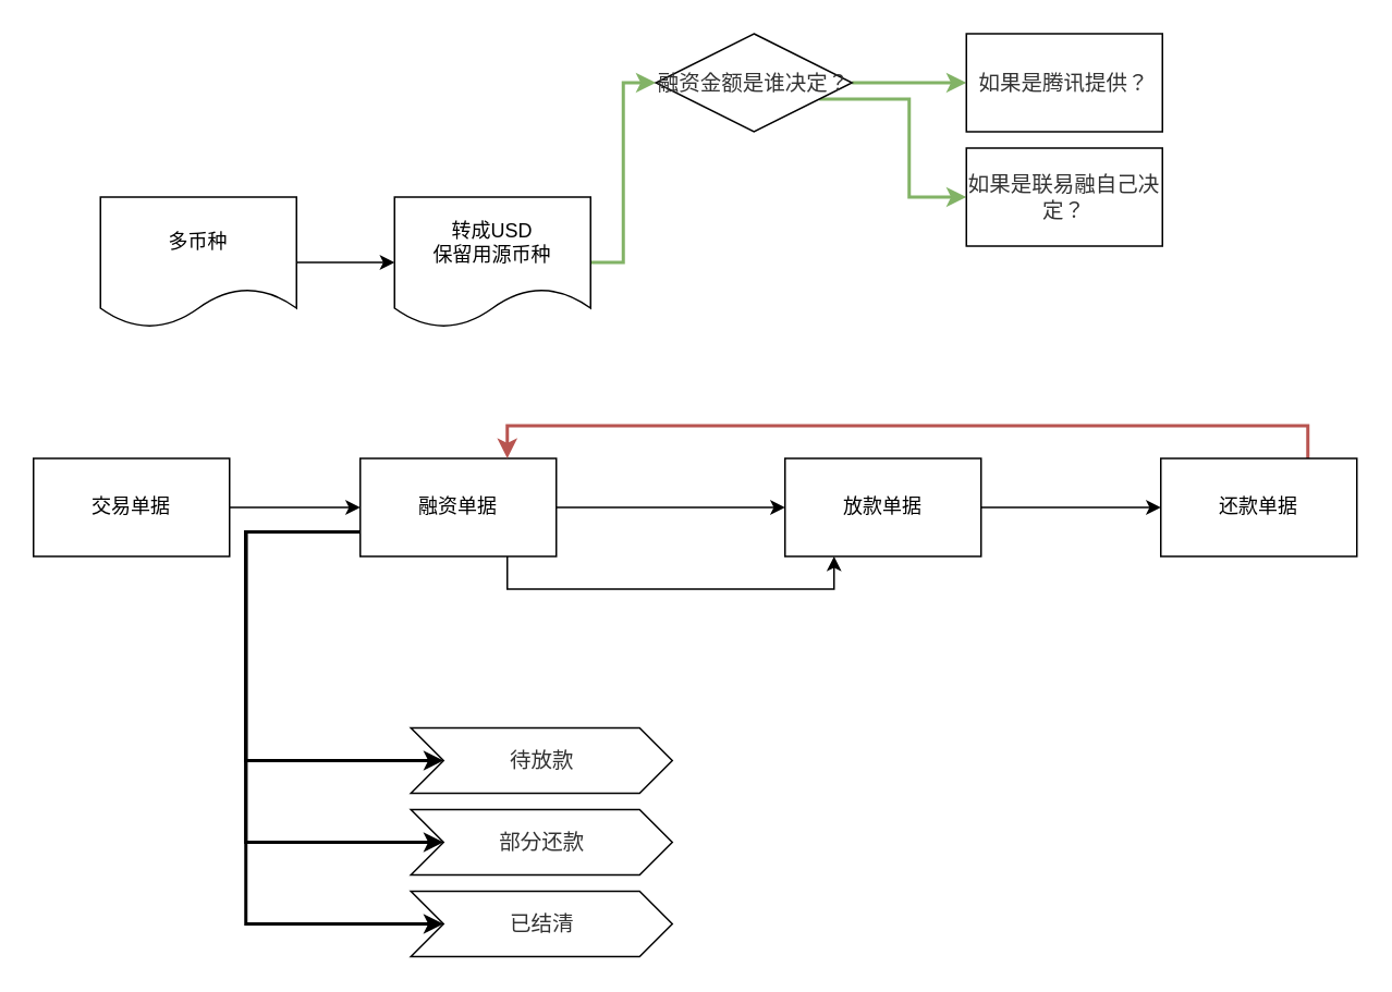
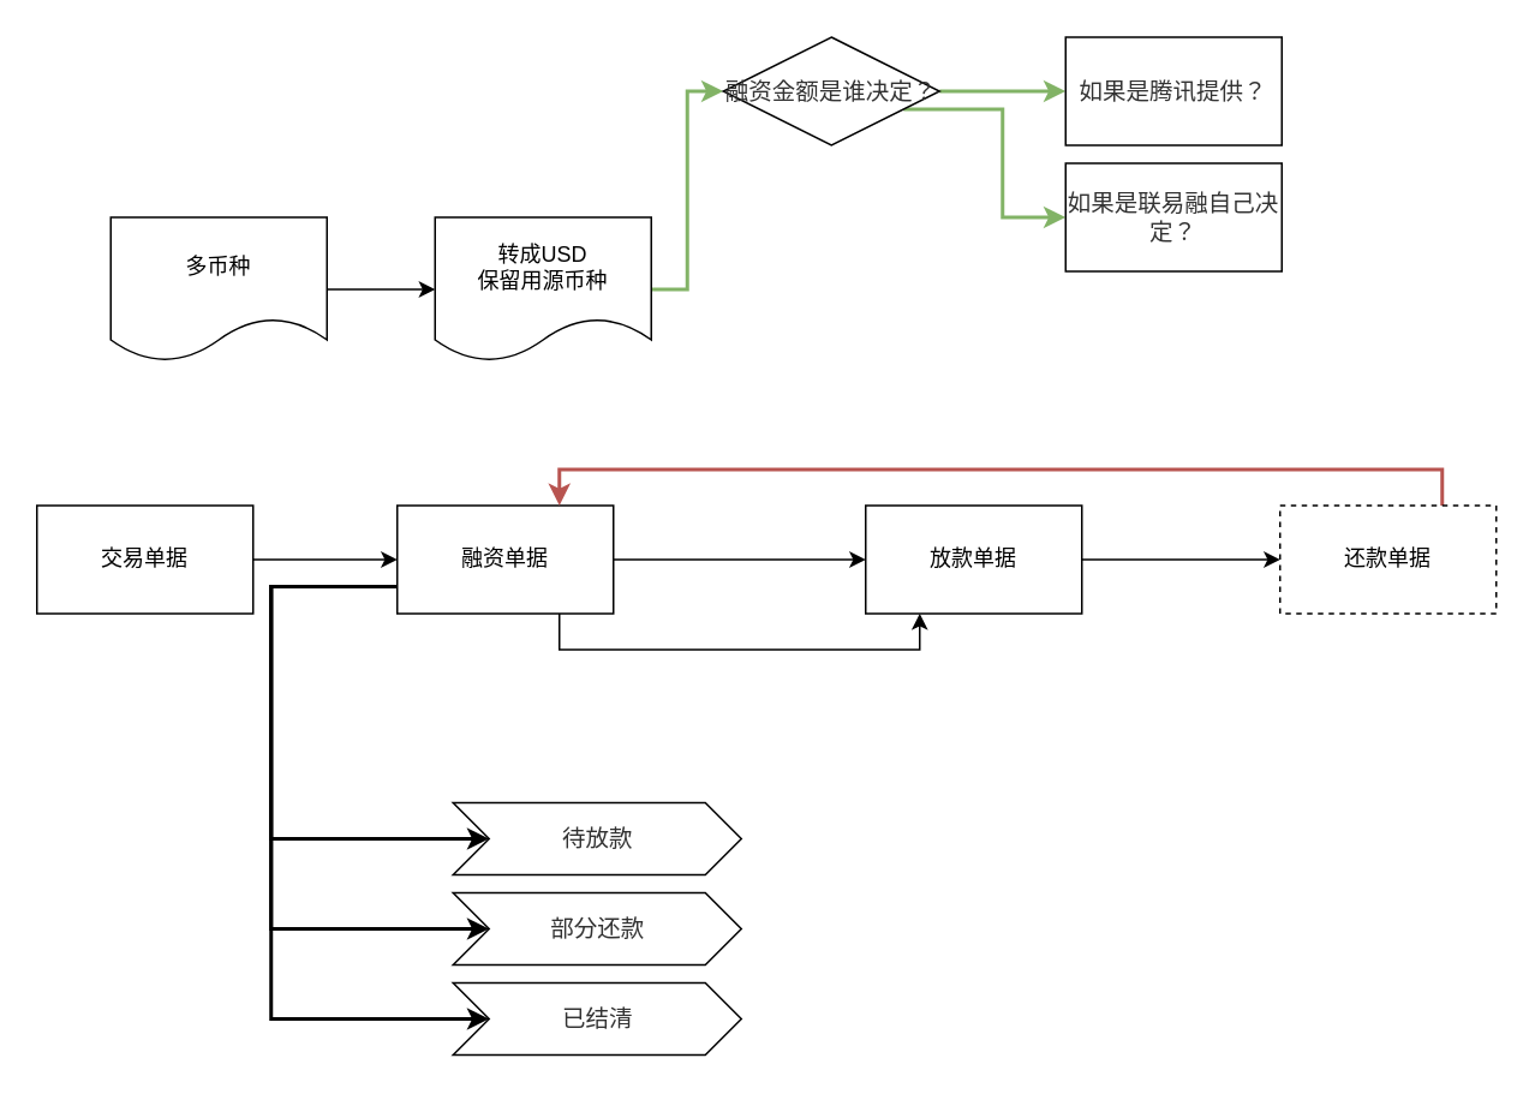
- <mxCell id="13" value="还款单据" style="rounded=0;whiteSpace=wrap;html=1;" parent="1" vertex="1"><mxGeometry x="710" y="280" width="120" height="60" as="geometry" /></mxCell>
+ <mxCell id="13" value="还款单据" style="rounded=0;whiteSpace=wrap;html=1;dashed=1;" parent="1" vertex="1"><mxGeometry x="710" y="280" width="120" height="60" as="geometry" /></mxCell>
